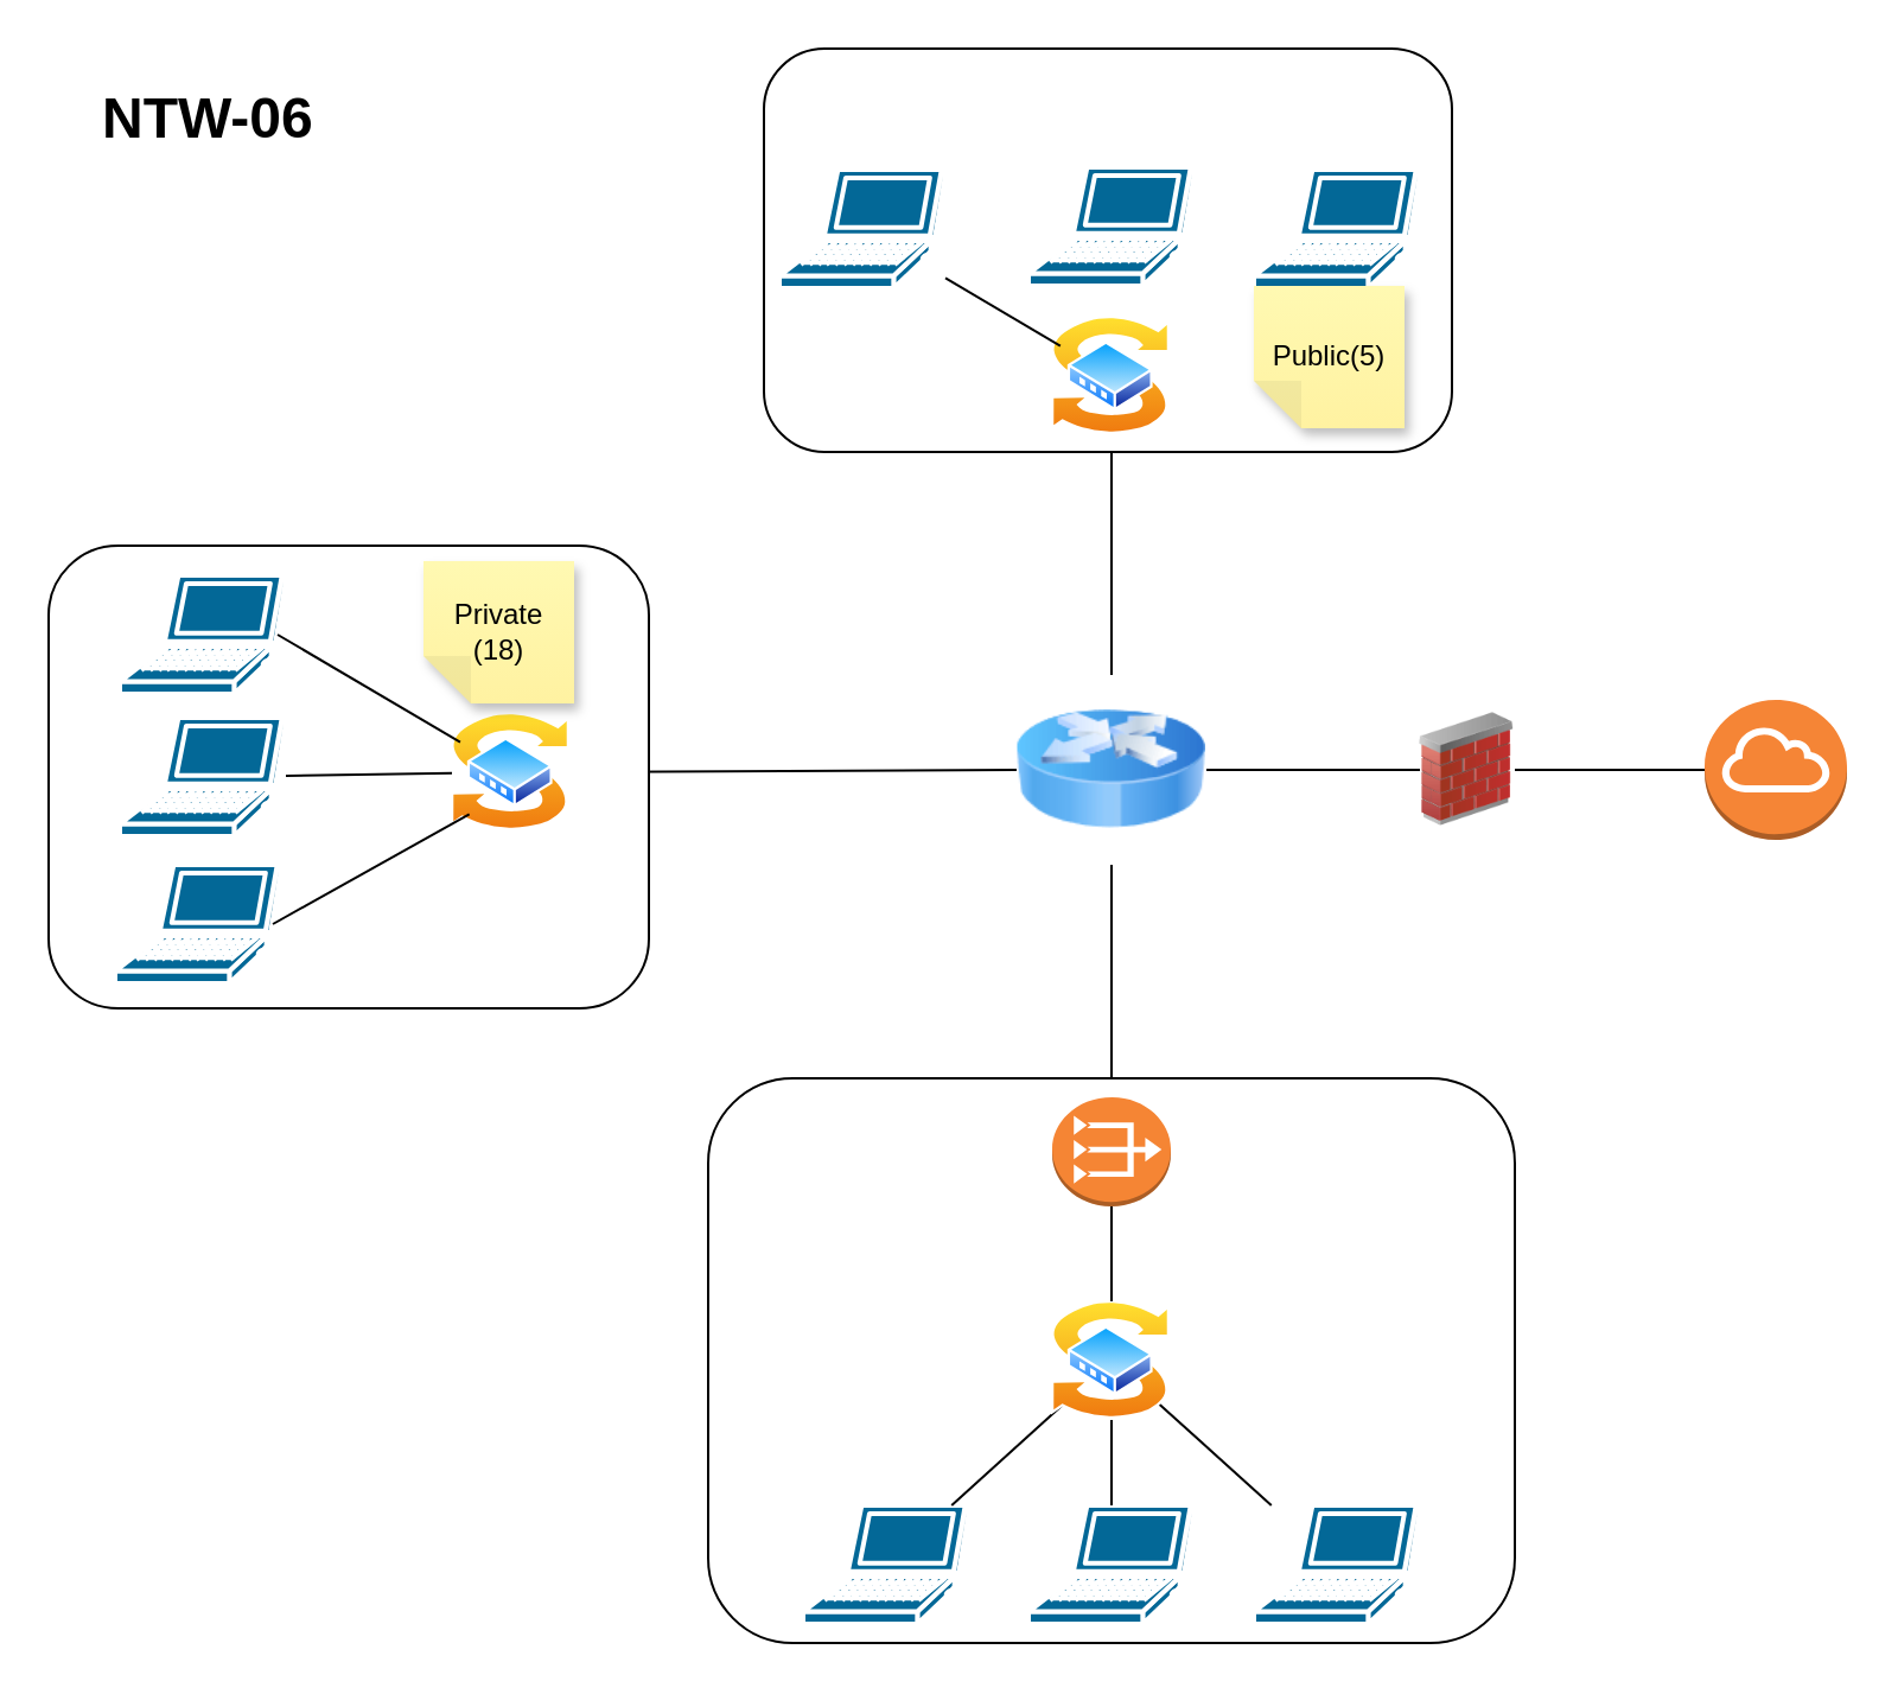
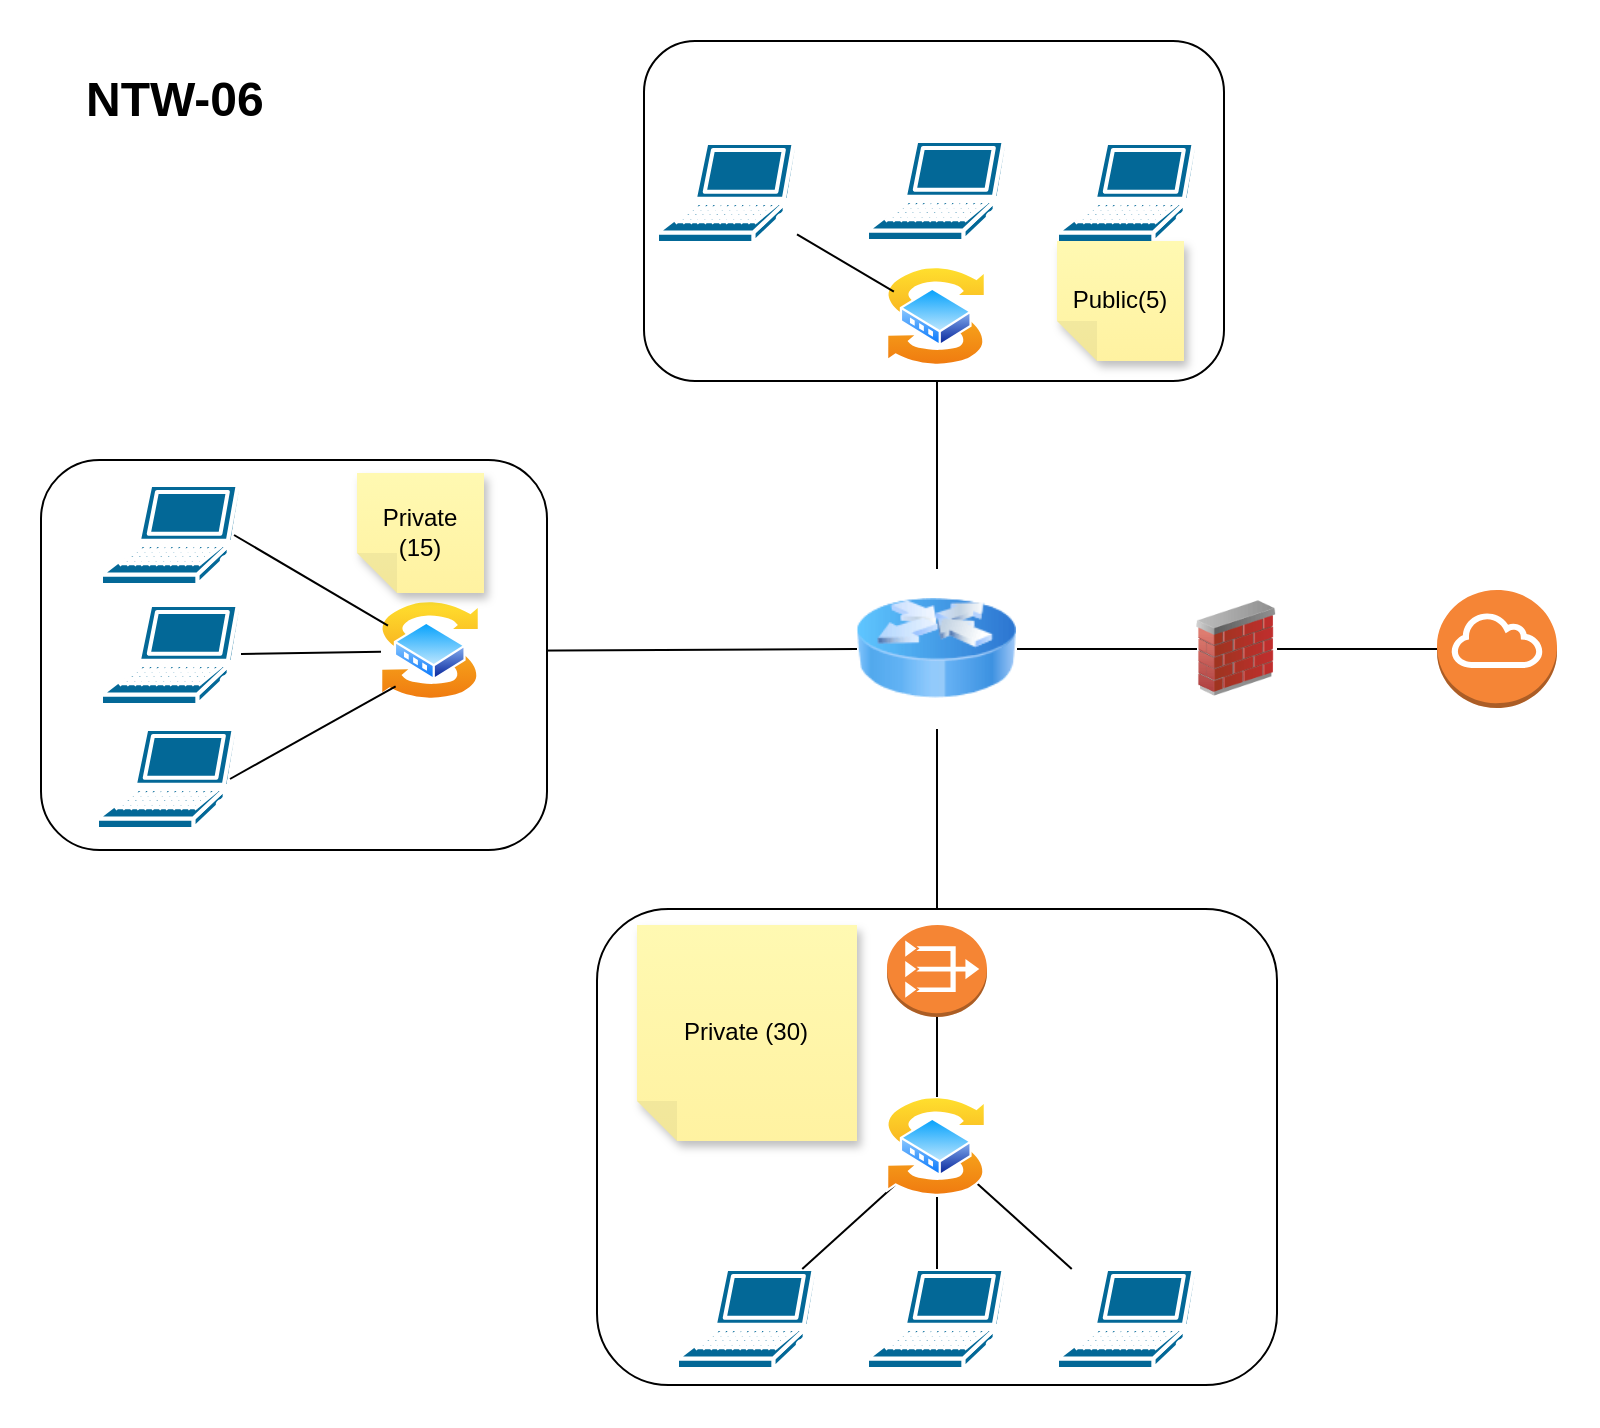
- <mxCell id="43" value="Private (18)" style="shape=note;whiteSpace=wrap;html=1;backgroundOutline=1;fontColor=#000000;darkOpacity=0.05;fillColor=#FFF9B2;strokeColor=none;fillStyle=solid;direction=west;gradientDirection=north;gradientColor=#FFF2A1;shadow=1;size=20;pointerEvents=1;movable=1;resizable=1;rotatable=1;deletable=1;editable=1;locked=0;connectable=1;" parent="1" vertex="1"><mxGeometry x="178" y="236" width="63.5" height="60" as="geometry" /></mxCell>
+ <mxCell id="43" value="Private (15)" style="shape=note;whiteSpace=wrap;html=1;backgroundOutline=1;fontColor=#000000;darkOpacity=0.05;fillColor=#FFF9B2;strokeColor=none;fillStyle=solid;direction=west;gradientDirection=north;gradientColor=#FFF2A1;shadow=1;size=20;pointerEvents=1;movable=1;resizable=1;rotatable=1;deletable=1;editable=1;locked=0;connectable=1;" parent="1" vertex="1"><mxGeometry x="178" y="236" width="63.5" height="60" as="geometry" /></mxCell>
+ <mxCell id="32" value="Private (30)" style="shape=note;whiteSpace=wrap;html=1;backgroundOutline=1;fontColor=#000000;darkOpacity=0.05;fillColor=#FFF9B2;strokeColor=none;fillStyle=solid;direction=west;gradientDirection=north;gradientColor=#FFF2A1;shadow=1;size=20;pointerEvents=1;" parent="1" vertex="1"><mxGeometry x="318" y="462" width="110" height="108" as="geometry" /></mxCell>
